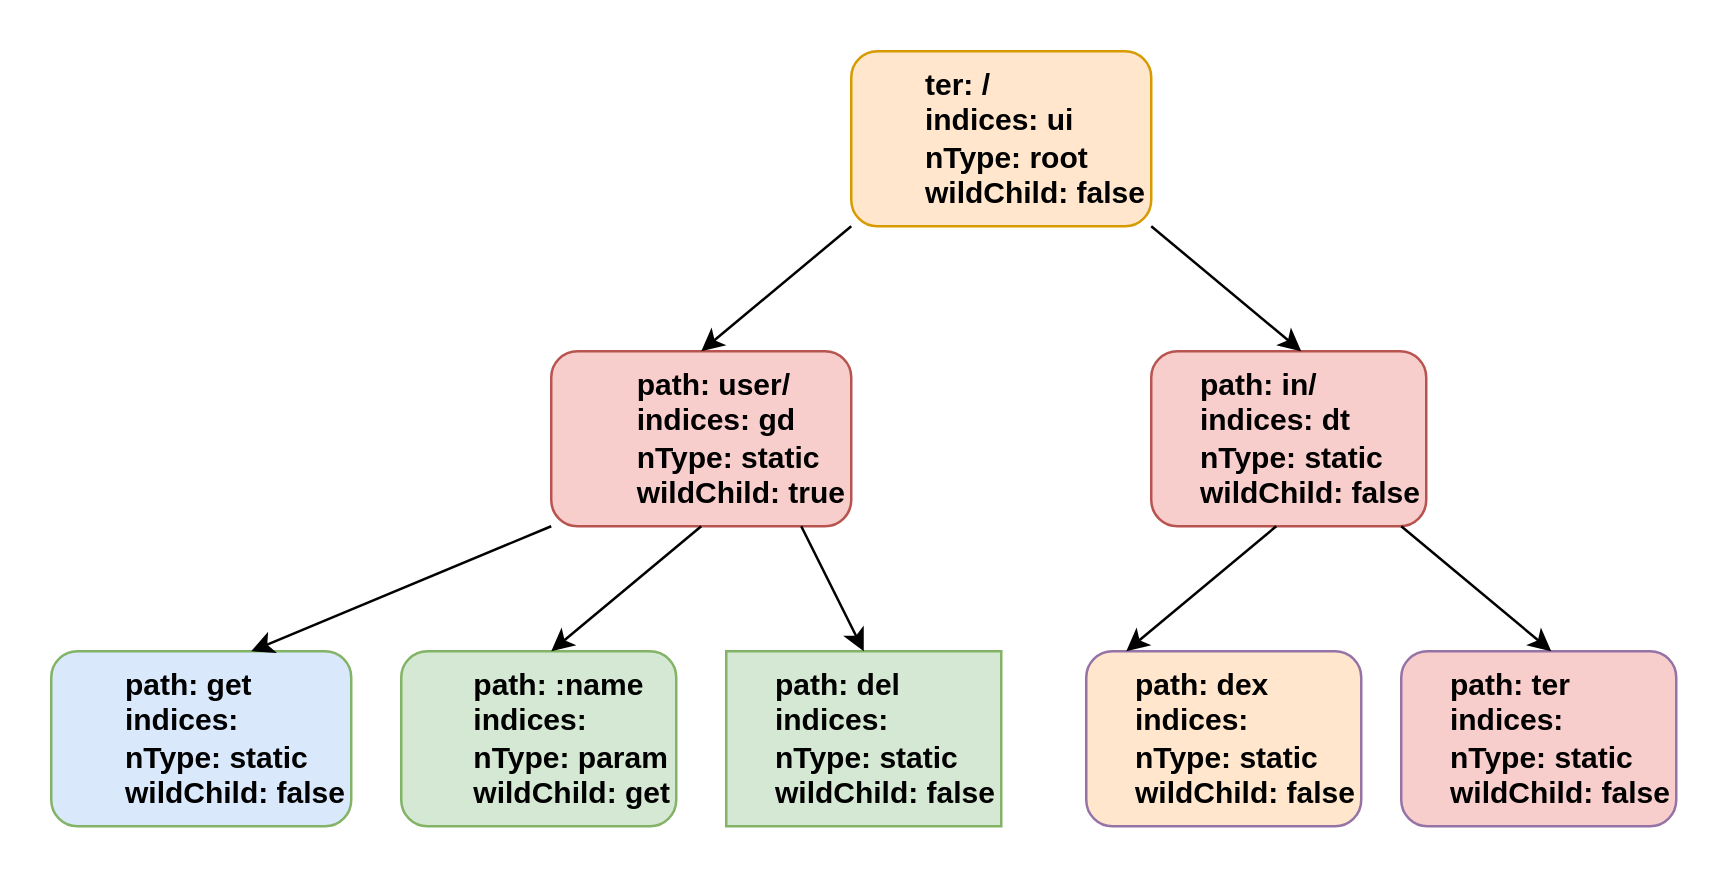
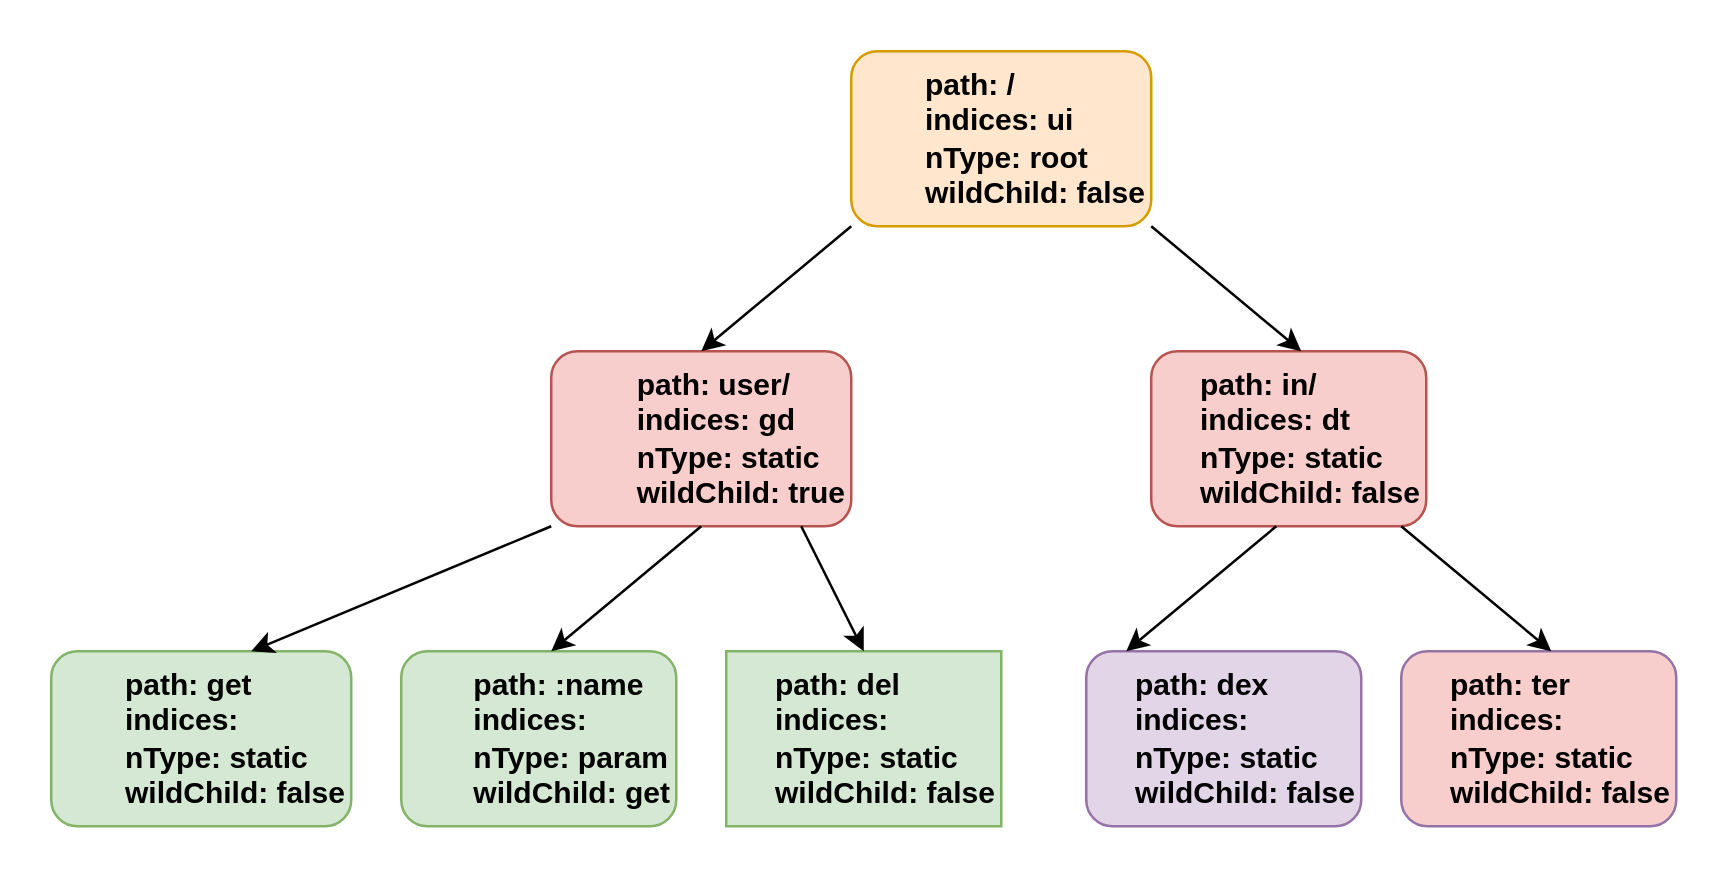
- <mxCell id="2" value="&lt;div style=&quot;text-align: justify&quot;&gt;&lt;b&gt;ter: /&lt;/b&gt;&lt;/div&gt;&lt;div style=&quot;text-align: justify&quot;&gt;&lt;b&gt;indices: ui&lt;/b&gt;&lt;/div&gt;&lt;div style=&quot;text-align: justify&quot;&gt;&lt;b&gt;nType: root&lt;/b&gt;&lt;/div&gt;&lt;div&gt;&lt;div style=&quot;text-align: justify&quot;&gt;&lt;b&gt;wildChild: false&lt;/b&gt;&lt;/div&gt;&lt;/div&gt;" style="rounded=1;whiteSpace=wrap;html=1;align=right;fillColor=#ffe6cc;strokeColor=#d79b00;" vertex="1" parent="1"><mxGeometry x="340" y="20" width="120" height="70" as="geometry" /></mxCell>
+ <mxCell id="2" value="&lt;div style=&quot;text-align: justify&quot;&gt;&lt;b&gt;path: /&lt;/b&gt;&lt;/div&gt;&lt;div style=&quot;text-align: justify&quot;&gt;&lt;b&gt;indices: ui&lt;/b&gt;&lt;/div&gt;&lt;div style=&quot;text-align: justify&quot;&gt;&lt;b&gt;nType: root&lt;/b&gt;&lt;/div&gt;&lt;div&gt;&lt;div style=&quot;text-align: justify&quot;&gt;&lt;b&gt;wildChild: false&lt;/b&gt;&lt;/div&gt;&lt;/div&gt;" style="rounded=1;whiteSpace=wrap;html=1;align=right;fillColor=#ffe6cc;strokeColor=#d79b00;" vertex="1" parent="1"><mxGeometry x="340" y="20" width="120" height="70" as="geometry" /></mxCell>
- <mxCell id="5" value="&lt;div style=&quot;text-align: justify&quot;&gt;&lt;b&gt;path: get&lt;/b&gt;&lt;/div&gt;&lt;div style=&quot;text-align: justify&quot;&gt;&lt;b&gt;indices:&amp;nbsp;&lt;/b&gt;&lt;/div&gt;&lt;div style=&quot;text-align: justify&quot;&gt;&lt;b&gt;nType: static&lt;/b&gt;&lt;/div&gt;&lt;div&gt;&lt;div style=&quot;text-align: justify&quot;&gt;&lt;b&gt;wildChild: false&lt;/b&gt;&lt;/div&gt;&lt;/div&gt;" style="rounded=1;whiteSpace=wrap;html=1;align=right;fillColor=#dae8fc;strokeColor=#82b366;" vertex="1" parent="1"><mxGeometry y="260" width="120" height="70" as="geometry" x="20" /></mxCell>
+ <mxCell id="5" value="&lt;div style=&quot;text-align: justify&quot;&gt;&lt;b&gt;path: get&lt;/b&gt;&lt;/div&gt;&lt;div style=&quot;text-align: justify&quot;&gt;&lt;b&gt;indices:&amp;nbsp;&lt;/b&gt;&lt;/div&gt;&lt;div style=&quot;text-align: justify&quot;&gt;&lt;b&gt;nType: static&lt;/b&gt;&lt;/div&gt;&lt;div&gt;&lt;div style=&quot;text-align: justify&quot;&gt;&lt;b&gt;wildChild: false&lt;/b&gt;&lt;/div&gt;&lt;/div&gt;" style="rounded=1;whiteSpace=wrap;html=1;align=right;fillColor=#d5e8d4;strokeColor=#82b366;" vertex="1" parent="1"><mxGeometry y="260" width="120" height="70" as="geometry" x="20" /></mxCell>
- <mxCell id="8" value="&lt;div style=&quot;text-align: justify&quot;&gt;&lt;b&gt;path: dex&lt;/b&gt;&lt;/div&gt;&lt;div style=&quot;text-align: justify&quot;&gt;&lt;b&gt;indices:&amp;nbsp;&lt;/b&gt;&lt;/div&gt;&lt;div style=&quot;text-align: justify&quot;&gt;&lt;b&gt;nType: static&lt;/b&gt;&lt;/div&gt;&lt;div&gt;&lt;div style=&quot;text-align: justify&quot;&gt;&lt;b&gt;wildChild: false&lt;/b&gt;&lt;/div&gt;&lt;/div&gt;" style="rounded=1;whiteSpace=wrap;html=1;align=right;fillColor=#ffe6cc;strokeColor=#9673a6;" vertex="1" parent="1"><mxGeometry x="434" y="260" width="110" height="70" as="geometry" /></mxCell>
+ <mxCell id="8" value="&lt;div style=&quot;text-align: justify&quot;&gt;&lt;b&gt;path: dex&lt;/b&gt;&lt;/div&gt;&lt;div style=&quot;text-align: justify&quot;&gt;&lt;b&gt;indices:&amp;nbsp;&lt;/b&gt;&lt;/div&gt;&lt;div style=&quot;text-align: justify&quot;&gt;&lt;b&gt;nType: static&lt;/b&gt;&lt;/div&gt;&lt;div&gt;&lt;div style=&quot;text-align: justify&quot;&gt;&lt;b&gt;wildChild: false&lt;/b&gt;&lt;/div&gt;&lt;/div&gt;" style="rounded=1;whiteSpace=wrap;html=1;align=right;fillColor=#e1d5e7;strokeColor=#9673a6;" vertex="1" parent="1"><mxGeometry x="434" y="260" width="110" height="70" as="geometry" /></mxCell>
